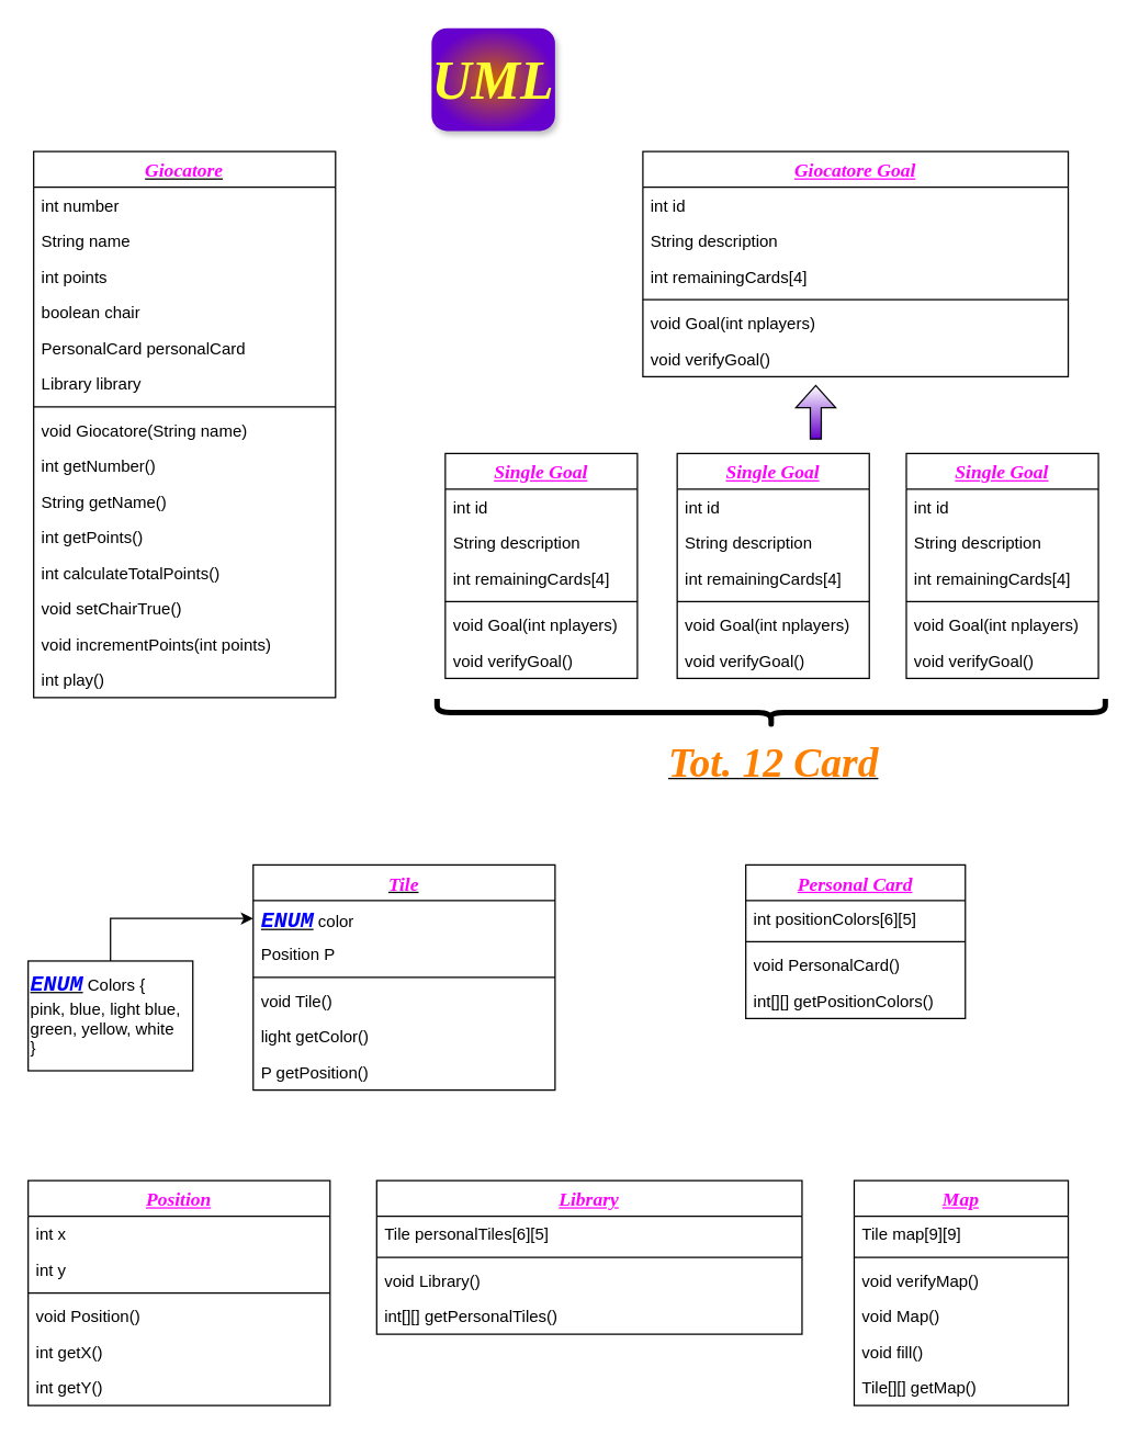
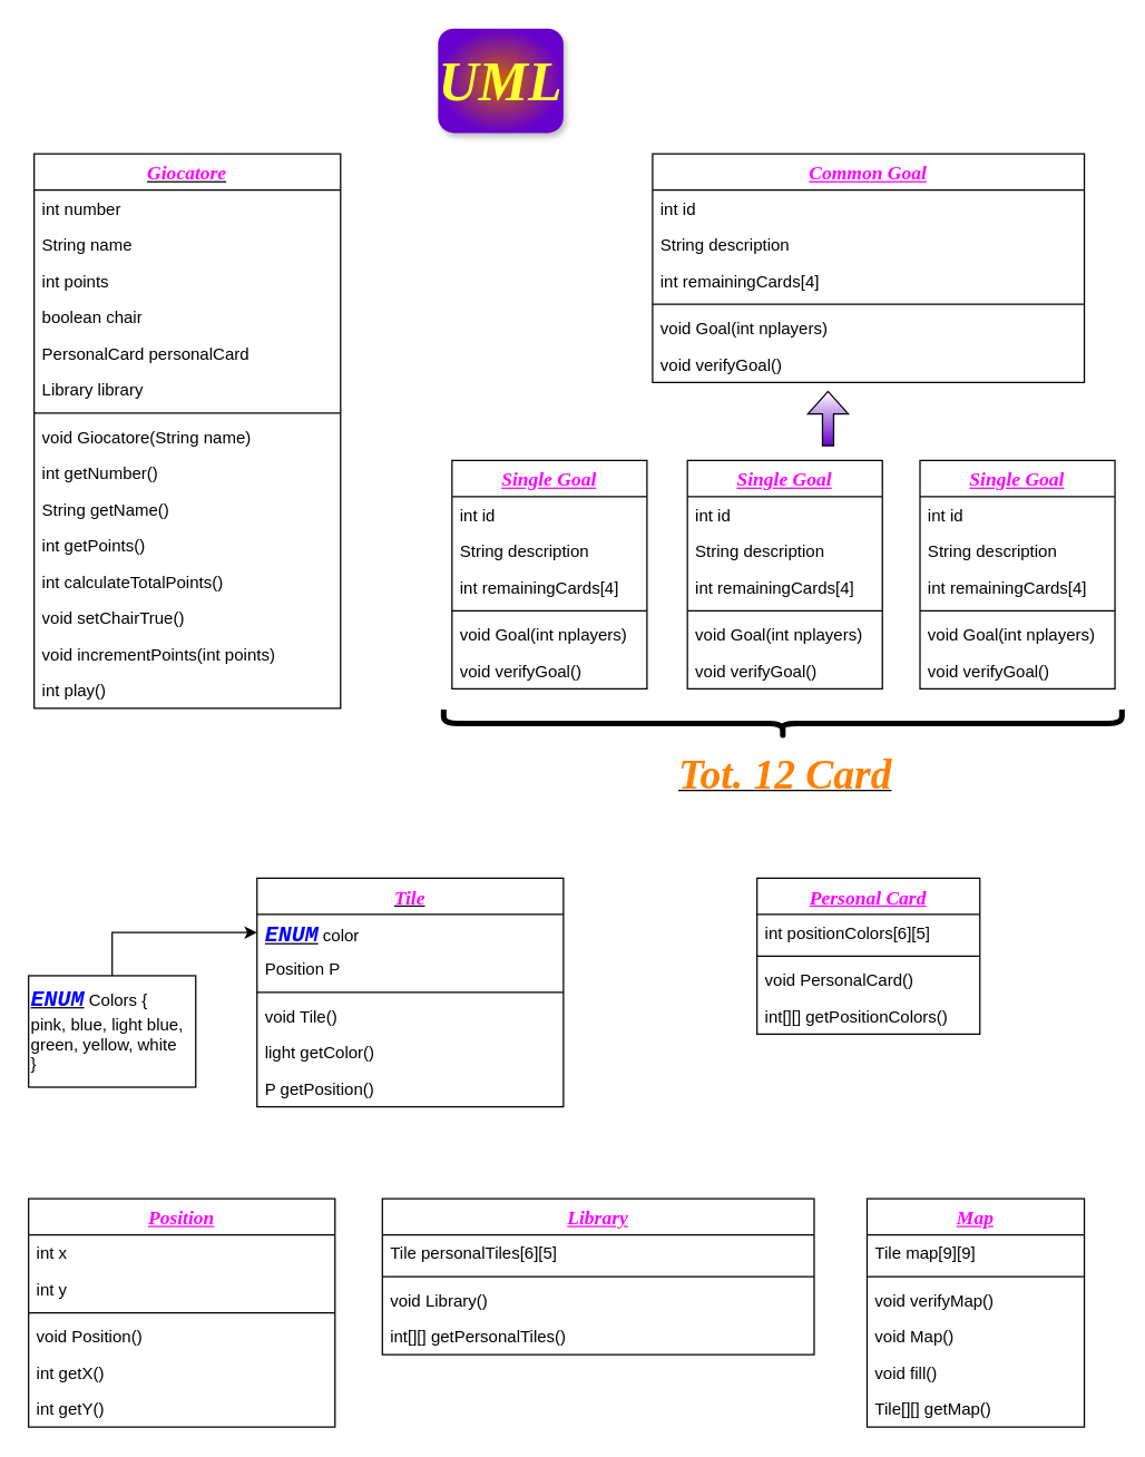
- <mxCell id="18" value="&lt;font color=&quot;#ff00ff&quot; face=&quot;Comic Sans MS&quot;&gt;&lt;span style=&quot;font-size: 14px;&quot;&gt;&lt;i&gt;&lt;u&gt;Giocatore Goal&lt;/u&gt;&lt;/i&gt;&lt;/span&gt;&lt;/font&gt;" style="swimlane;fontStyle=1;align=center;verticalAlign=top;childLayout=stackLayout;horizontal=1;startSize=26;horizontalStack=0;resizeParent=1;resizeParentMax=0;resizeLast=0;collapsible=1;marginBottom=0;whiteSpace=wrap;html=1;" vertex="1" parent="1"><mxGeometry x="468" y="110" width="310" height="164" as="geometry" /></mxCell>
+ <mxCell id="18" value="&lt;font color=&quot;#ff00ff&quot; face=&quot;Comic Sans MS&quot;&gt;&lt;span style=&quot;font-size: 14px;&quot;&gt;&lt;i&gt;&lt;u&gt;Common Goal&lt;/u&gt;&lt;/i&gt;&lt;/span&gt;&lt;/font&gt;" style="swimlane;fontStyle=1;align=center;verticalAlign=top;childLayout=stackLayout;horizontal=1;startSize=26;horizontalStack=0;resizeParent=1;resizeParentMax=0;resizeLast=0;collapsible=1;marginBottom=0;whiteSpace=wrap;html=1;" vertex="1" parent="1"><mxGeometry x="468" y="110" width="310" height="164" as="geometry" /></mxCell>
